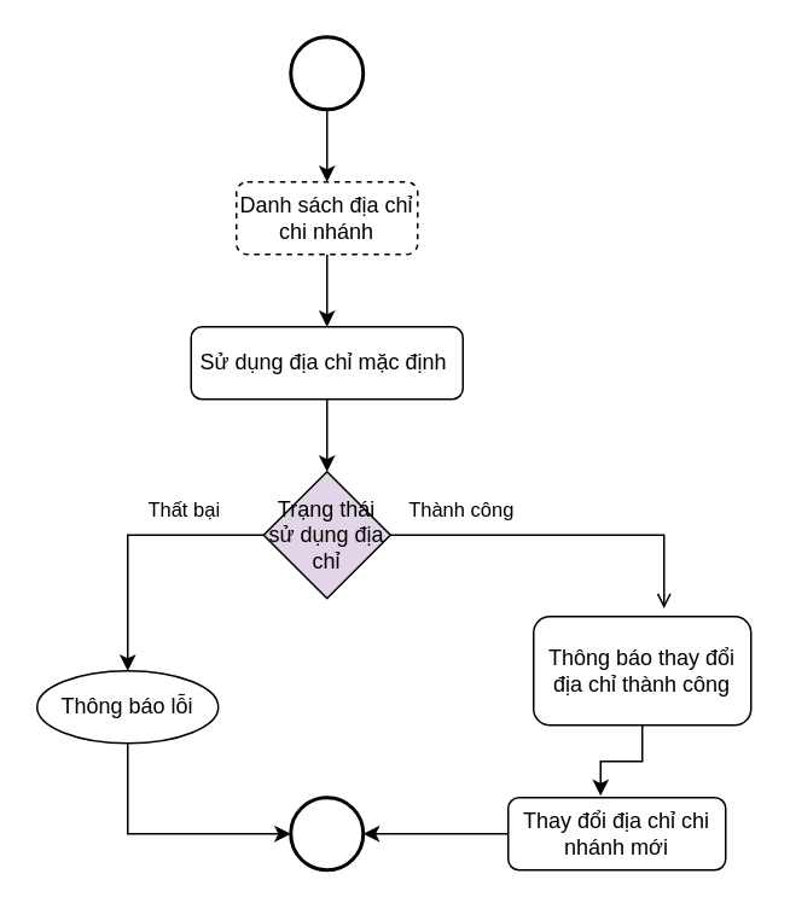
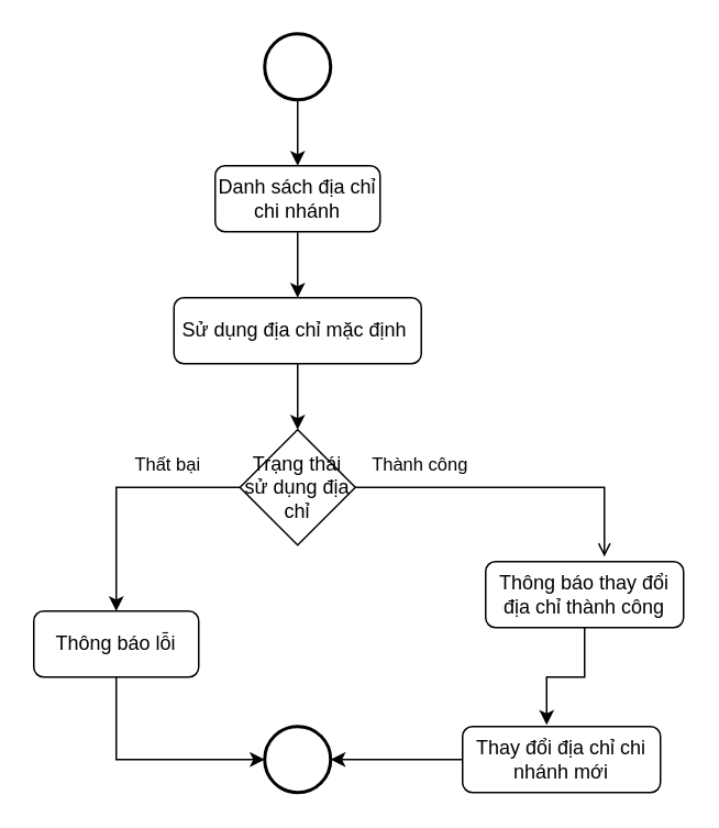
- <mxCell id="5" value="Danh sách địa chỉ chi nhánh" style="rounded=1;whiteSpace=wrap;html=1;dashed=1;" parent="1" vertex="1"><mxGeometry x="130" y="100" width="100" height="40" as="geometry" /></mxCell>
+ <mxCell id="5" value="Danh sách địa chỉ chi nhánh" style="rounded=1;whiteSpace=wrap;html=1;" parent="1" vertex="1"><mxGeometry x="130" y="100" width="100" height="40" as="geometry" /></mxCell>
- <mxCell id="10" value="Trạng thái sử dụng địa chỉ" style="rhombus;whiteSpace=wrap;html=1;fillColor=#e1d5e7;" parent="1" vertex="1"><mxGeometry x="145" y="260" width="70" height="70" as="geometry" /></mxCell>
+ <mxCell id="10" value="Trạng thái sử dụng địa chỉ" style="rhombus;whiteSpace=wrap;html=1;" parent="1" vertex="1"><mxGeometry x="145" y="260" width="70" height="70" as="geometry" /></mxCell>
- <mxCell id="13" value="Thông báo thay đổi địa chỉ thành công" style="rounded=1;whiteSpace=wrap;html=1;" parent="1" vertex="1"><mxGeometry x="294" y="340" width="120" height="60" as="geometry" /></mxCell>
+ <mxCell id="13" value="Thông báo thay đổi địa chỉ thành công" style="rounded=1;whiteSpace=wrap;html=1;" parent="1" vertex="1"><mxGeometry x="294" y="340" width="120" height="40" as="geometry" /></mxCell>
- <mxCell id="11" value="Thông báo lỗi" style="ellipse;whiteSpace=wrap;html=1;" parent="1" vertex="1"><mxGeometry x="20" y="370" width="100" height="40" as="geometry" /></mxCell>
+ <mxCell id="11" value="Thông báo lỗi" style="rounded=1;whiteSpace=wrap;html=1;" parent="1" vertex="1"><mxGeometry x="20" y="370" width="100" height="40" as="geometry" /></mxCell>
